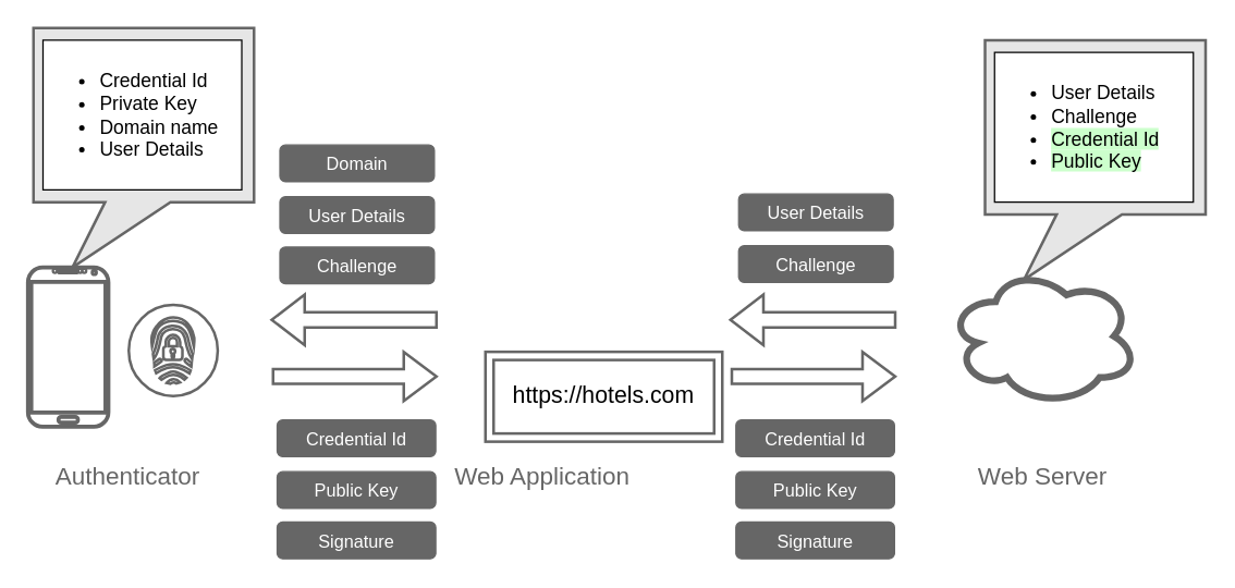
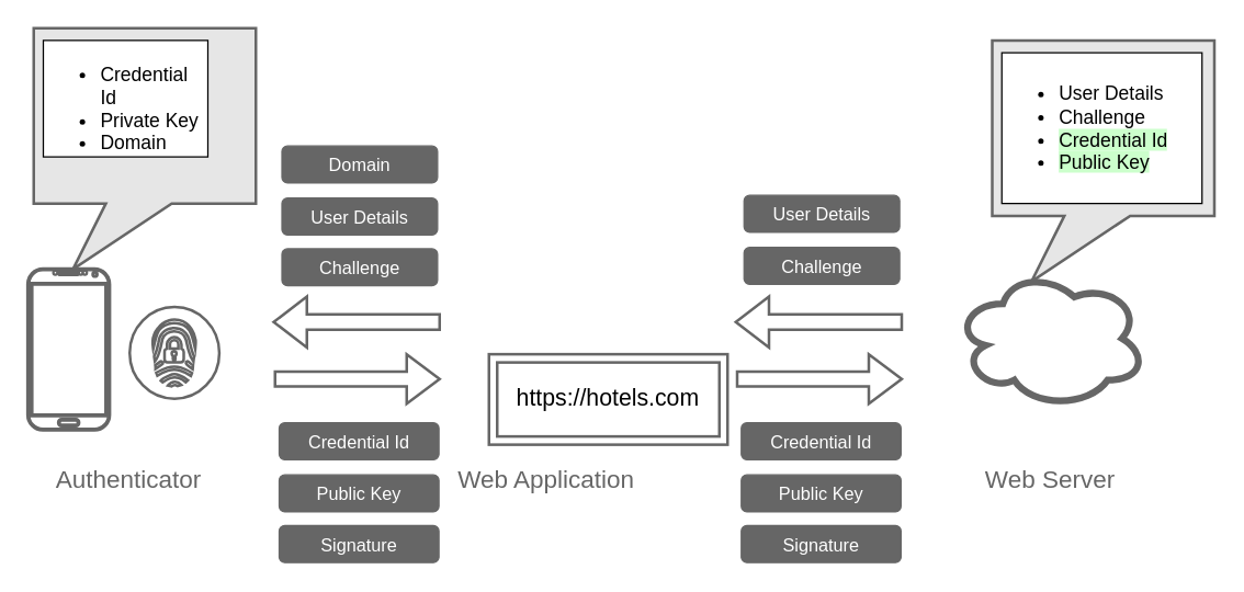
- <mxCell id="25" value="&lt;ul style=&quot;font-size: 14px;&quot;&gt;&lt;li style=&quot;font-size: 14px;&quot;&gt;Credential Id&lt;/li&gt;&lt;li style=&quot;font-size: 14px;&quot;&gt;Private Key&lt;/li&gt;&lt;li style=&quot;font-size: 14px;&quot;&gt;Domain name&lt;/li&gt;&lt;li style=&quot;font-size: 14px;&quot;&gt;User Details&lt;/li&gt;&lt;/ul&gt;" style="text;strokeColor=default;fillColor=default;html=1;whiteSpace=wrap;verticalAlign=middle;overflow=hidden;fontSize=14;" vertex="1" parent="1"><mxGeometry x="31" y="29" width="146" height="110" as="geometry" /></mxCell>
+ <mxCell id="25" value="&lt;ul style=&quot;font-size: 14px;&quot;&gt;&lt;li style=&quot;font-size: 14px;&quot;&gt;Credential Id&lt;/li&gt;&lt;li style=&quot;font-size: 14px;&quot;&gt;Private Key&lt;/li&gt;&lt;li style=&quot;font-size: 14px;&quot;&gt;Domain name&lt;/li&gt;&lt;li style=&quot;font-size: 14px;&quot;&gt;User Details&lt;/li&gt;&lt;/ul&gt;" style="text;strokeColor=default;fillColor=default;html=1;whiteSpace=wrap;verticalAlign=middle;overflow=hidden;fontSize=14;" vertex="1" parent="1"><mxGeometry x="31" y="29" width="120" height="85" as="geometry" /></mxCell>
